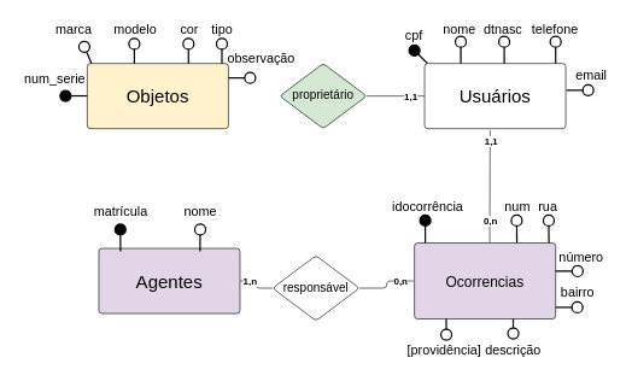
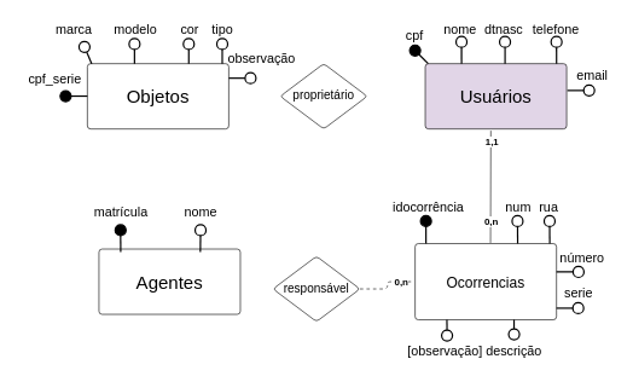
- <mxCell id="24" value="&lt;font style=&quot;font-size: 18px;&quot;&gt;num_serie&lt;/font&gt;" style="text;html=1;align=center;verticalAlign=middle;resizable=0;points=[];autosize=1;strokeColor=none;fillColor=none;" parent="1" vertex="1"><mxGeometry x="20" y="89" width="110" height="40" as="geometry" /></mxCell>
+ <mxCell id="24" value="&lt;font style=&quot;font-size: 18px;&quot;&gt;cpf_serie&lt;/font&gt;" style="text;html=1;align=center;verticalAlign=middle;resizable=0;points=[];autosize=1;strokeColor=none;fillColor=none;" parent="1" vertex="1"><mxGeometry x="20" y="89" width="110" height="40" as="geometry" /></mxCell>
- <mxCell id="4" value="Objetos" style="html=1;overflow=block;blockSpacing=1;whiteSpace=wrap;fontSize=25;spacing=9;rounded=1;absoluteArcSize=1;arcSize=9;strokeWidth=NaN;lucidId=V5f-z4.bGhCA;fillColor=#fff2cc;" parent="1" vertex="1"><mxGeometry x="120.04" y="87" width="195" height="90" as="geometry" /></mxCell>
+ <mxCell id="4" value="Objetos" style="html=1;overflow=block;blockSpacing=1;whiteSpace=wrap;fontSize=25;spacing=9;rounded=1;absoluteArcSize=1;arcSize=9;strokeWidth=NaN;lucidId=V5f-z4.bGhCA;" parent="1" vertex="1"><mxGeometry x="120.04" y="87" width="195" height="90" as="geometry" /></mxCell>
- <mxCell id="9" value="proprietário" style="html=1;overflow=block;blockSpacing=1;whiteSpace=wrap;rhombus;fontSize=16.7;spacing=3.8;rounded=1;absoluteArcSize=1;arcSize=9;strokeWidth=NaN;lucidId=pbh-FsNAXiLB;fillColor=#d5e8d4;" parent="1" vertex="1"><mxGeometry x="386" y="87" width="120" height="90" as="geometry" /></mxCell>
+ <mxCell id="9" value="proprietário" style="html=1;overflow=block;blockSpacing=1;whiteSpace=wrap;rhombus;fontSize=16.7;spacing=3.8;rounded=1;absoluteArcSize=1;arcSize=9;strokeWidth=NaN;lucidId=pbh-FsNAXiLB;" parent="1" vertex="1"><mxGeometry x="386" y="87" width="120" height="90" as="geometry" /></mxCell>
- <mxCell id="7" value="" style="html=1;jettySize=18;whiteSpace=wrap;fontSize=13;strokeColor=#5E5E5E;strokeWidth=1.5;rounded=1;arcSize=12;edgeStyle=orthogonalEdgeStyle;startArrow=none;endArrow=none;exitX=0;exitY=0.5;entryX=1;entryY=0.5;lucidId=uDg-Tw7e3QSv;fontColor=default;exitDx=0;exitDy=0;entryDx=0;entryDy=0;" parent="1" source="5" target="9" edge="1"><mxGeometry width="100" height="100" relative="1" as="geometry"><Array as="points" /></mxGeometry></mxCell>
- <mxCell id="8" value="1,1" style="text;html=1;resizable=0;labelBackgroundColor=default;align=center;verticalAlign=middle;fontStyle=1;fontColor=default;fontSize=13.3;" parent="7" vertex="1"><mxGeometry x="-0.65" relative="1" as="geometry"><mxPoint x="-6" as="offset" /></mxGeometry></mxCell>
- <mxCell id="5" value="Usuários" style="html=1;overflow=block;blockSpacing=1;whiteSpace=wrap;fontSize=25;spacing=9;rounded=1;absoluteArcSize=1;arcSize=9;strokeWidth=NaN;lucidId=55f-Rb6oHbU7;" parent="1" vertex="1"><mxGeometry x="586" y="87" width="195" height="90" as="geometry" /></mxCell>
+ <mxCell id="5" value="Usuários" style="html=1;overflow=block;blockSpacing=1;whiteSpace=wrap;fontSize=25;spacing=9;rounded=1;absoluteArcSize=1;arcSize=9;strokeWidth=NaN;lucidId=55f-Rb6oHbU7;fillColor=#e1d5e7;" parent="1" vertex="1"><mxGeometry x="586" y="87" width="195" height="90" as="geometry" /></mxCell>
- <mxCell id="14" value="Agentes" style="html=1;overflow=block;blockSpacing=1;whiteSpace=wrap;fontSize=25;spacing=9;rounded=1;absoluteArcSize=1;arcSize=9;strokeWidth=NaN;lucidId=fBI_09UvGAJg;fillColor=#e1d5e7;" parent="1" vertex="1"><mxGeometry x="136" y="342.5" width="195" height="90" as="geometry" /></mxCell>
+ <mxCell id="14" value="Agentes" style="html=1;overflow=block;blockSpacing=1;whiteSpace=wrap;fontSize=25;spacing=9;rounded=1;absoluteArcSize=1;arcSize=9;strokeWidth=NaN;lucidId=fBI_09UvGAJg;" parent="1" vertex="1"><mxGeometry x="136" y="342.5" width="195" height="90" as="geometry" /></mxCell>
- <mxCell id="15" value="" style="html=1;jettySize=18;whiteSpace=wrap;fontSize=13;strokeColor=#5E5E5E;strokeWidth=1.5;rounded=1;arcSize=12;edgeStyle=orthogonalEdgeStyle;startArrow=none;endArrow=none;exitX=1;exitY=0.5;entryX=0;entryY=0.5;lucidId=UCI_ttGz-4oe;fontColor=default;entryDx=0;entryDy=0;exitDx=0;exitDy=0;" parent="1" source="14" target="55" edge="1"><mxGeometry width="100" height="100" relative="1" as="geometry"><Array as="points" /></mxGeometry></mxCell>
- <mxCell id="16" value="1,n" style="text;html=1;resizable=0;labelBackgroundColor=default;align=center;verticalAlign=middle;fontStyle=1;fontColor=default;fontSize=13.3;" parent="15" vertex="1"><mxGeometry x="-0.519" relative="1" as="geometry" /></mxCell>
- <mxCell id="6" value="Ocorrencias" style="html=1;overflow=block;blockSpacing=1;whiteSpace=wrap;fontSize=20;spacing=9;rounded=1;absoluteArcSize=1;arcSize=9;strokeWidth=NaN;lucidId=-5f-95fiVLKn;fillColor=#e1d5e7;" parent="1" vertex="1"><mxGeometry x="572" y="335" width="195" height="105" as="geometry" /></mxCell>
+ <mxCell id="6" value="Ocorrencias" style="html=1;overflow=block;blockSpacing=1;whiteSpace=wrap;fontSize=20;spacing=9;rounded=1;absoluteArcSize=1;arcSize=9;strokeWidth=NaN;lucidId=-5f-95fiVLKn;" parent="1" vertex="1"><mxGeometry x="572" y="335" width="195" height="105" as="geometry" /></mxCell>
- <mxCell id="17" value="" style="html=1;jettySize=18;whiteSpace=wrap;fontSize=13;strokeColor=#5E5E5E;strokeWidth=1.5;rounded=1;arcSize=12;edgeStyle=orthogonalEdgeStyle;startArrow=none;endArrow=none;exitX=1;exitY=0.5;entryX=-0.006;entryY=0.5;entryPerimeter=0;lucidId=.DI_~nHE-mGe;fontColor=default;exitDx=0;exitDy=0;" parent="1" source="55" target="6" edge="1"><mxGeometry width="100" height="100" relative="1" as="geometry"><Array as="points" /></mxGeometry></mxCell>
+ <mxCell id="17" value="" style="html=1;jettySize=18;whiteSpace=wrap;fontSize=13;strokeColor=#5E5E5E;strokeWidth=1.5;rounded=1;arcSize=12;edgeStyle=orthogonalEdgeStyle;startArrow=none;endArrow=none;exitX=1;exitY=0.5;entryX=-0.006;entryY=0.5;entryPerimeter=0;lucidId=.DI_~nHE-mGe;fontColor=default;exitDx=0;exitDy=0;dashed=1;" parent="1" source="55" target="6" edge="1"><mxGeometry width="100" height="100" relative="1" as="geometry"><Array as="points" /></mxGeometry></mxCell>
- <mxCell id="52" value="&lt;font style=&quot;font-size: 18px;&quot;&gt;bairro&lt;/font&gt;" style="text;html=1;align=center;verticalAlign=middle;resizable=0;points=[];autosize=1;strokeColor=none;fillColor=none;fontColor=default;" parent="1" vertex="1"><mxGeometry x="762" y="384" width="70" height="40" as="geometry" /></mxCell>
+ <mxCell id="52" value="&lt;font style=&quot;font-size: 18px;&quot;&gt;serie&lt;/font&gt;" style="text;html=1;align=center;verticalAlign=middle;resizable=0;points=[];autosize=1;strokeColor=none;fillColor=none;fontColor=default;" parent="1" vertex="1"><mxGeometry x="762" y="384" width="70" height="40" as="geometry" /></mxCell>
- <mxCell id="54" value="&lt;font style=&quot;font-size: 18px;&quot;&gt;[providência]&lt;/font&gt;" style="text;html=1;align=center;verticalAlign=middle;resizable=0;points=[];autosize=1;strokeColor=none;fillColor=none;fontColor=default;" parent="1" vertex="1"><mxGeometry x="547.5" y="464" width="130" height="40" as="geometry" /></mxCell>
+ <mxCell id="54" value="&lt;font style=&quot;font-size: 18px;&quot;&gt;[observação]&lt;/font&gt;" style="text;html=1;align=center;verticalAlign=middle;resizable=0;points=[];autosize=1;strokeColor=none;fillColor=none;fontColor=default;" parent="1" vertex="1"><mxGeometry x="547.5" y="464" width="130" height="40" as="geometry" /></mxCell>
